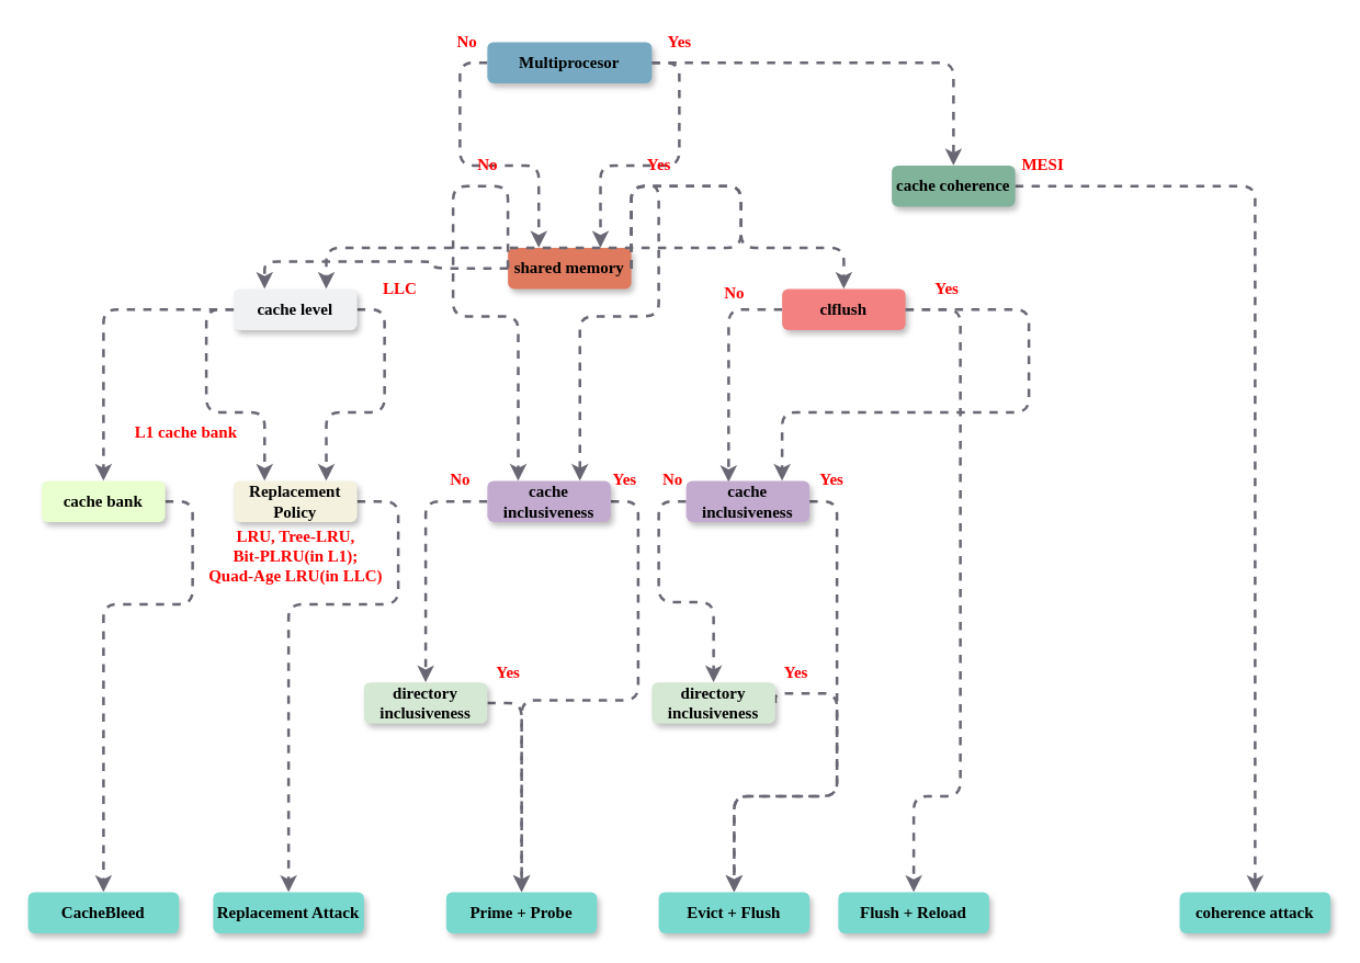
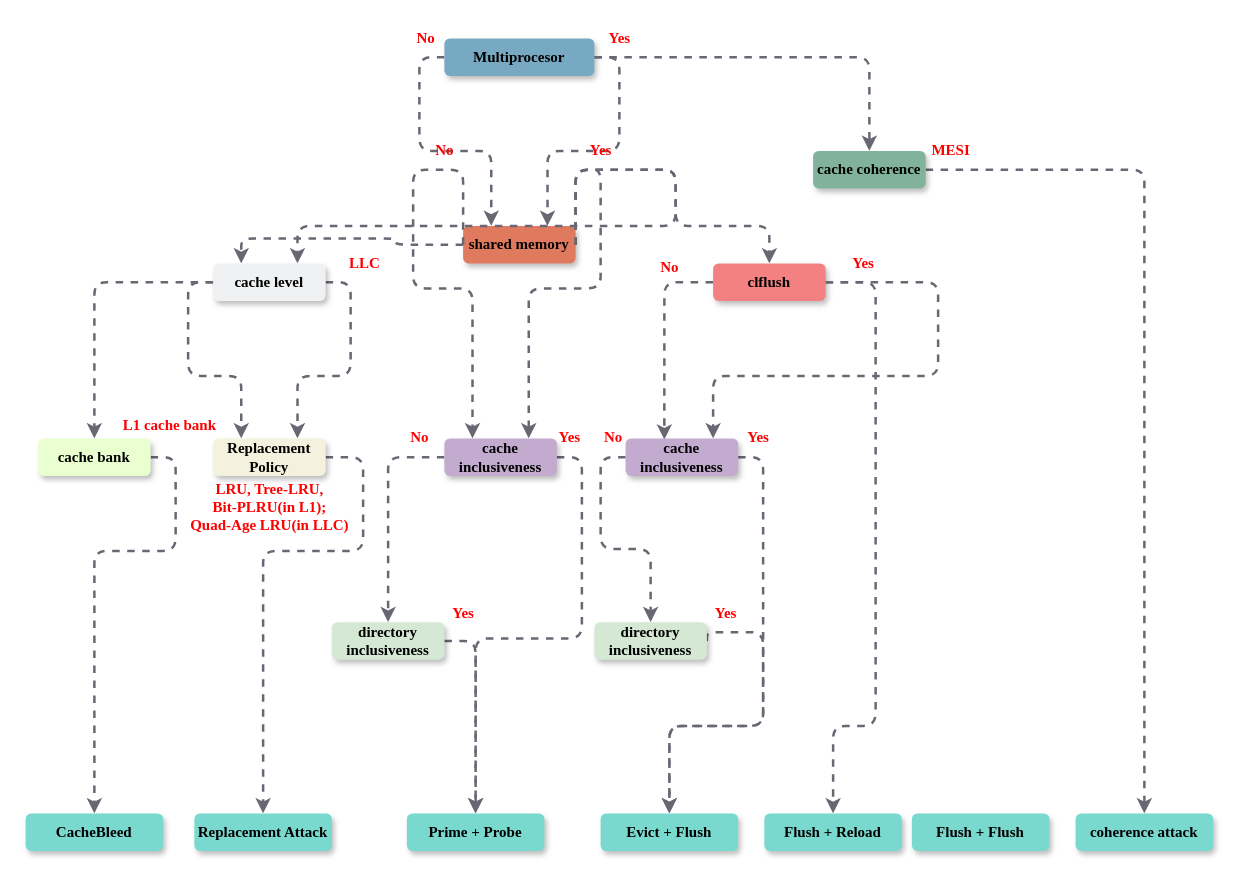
- <mxCell id="30" value="L1 cache bank" style="text;html=1;align=center;verticalAlign=middle;resizable=0;points=[];autosize=1;strokeColor=none;fillColor=none;fontFamily=Comic Sans MS;fontStyle=1;fontColor=#FF0000;" parent="1" vertex="1"><mxGeometry x="85" y="305" width="100" height="20" as="geometry" /></mxCell>
+ <mxCell id="30" value="L1 cache bank" style="text;html=1;align=center;verticalAlign=middle;resizable=0;points=[];autosize=1;strokeColor=none;fillColor=none;fontFamily=Comic Sans MS;fontStyle=1;fontColor=#FF0000;" parent="1" vertex="1"><mxGeometry x="85" y="330" width="100" height="20" as="geometry" /></mxCell>
+ <mxCell id="5" value="Flush + Flush" style="rounded=1;whiteSpace=wrap;html=1;fillColor=#79d9ce;strokeColor=none;shadow=1;glass=0;comic=0;gradientColor=none;fontFamily=Comic Sans MS;fontStyle=1" parent="1" vertex="1"><mxGeometry x="729" y="650" width="110" height="30" as="geometry" /></mxCell>
